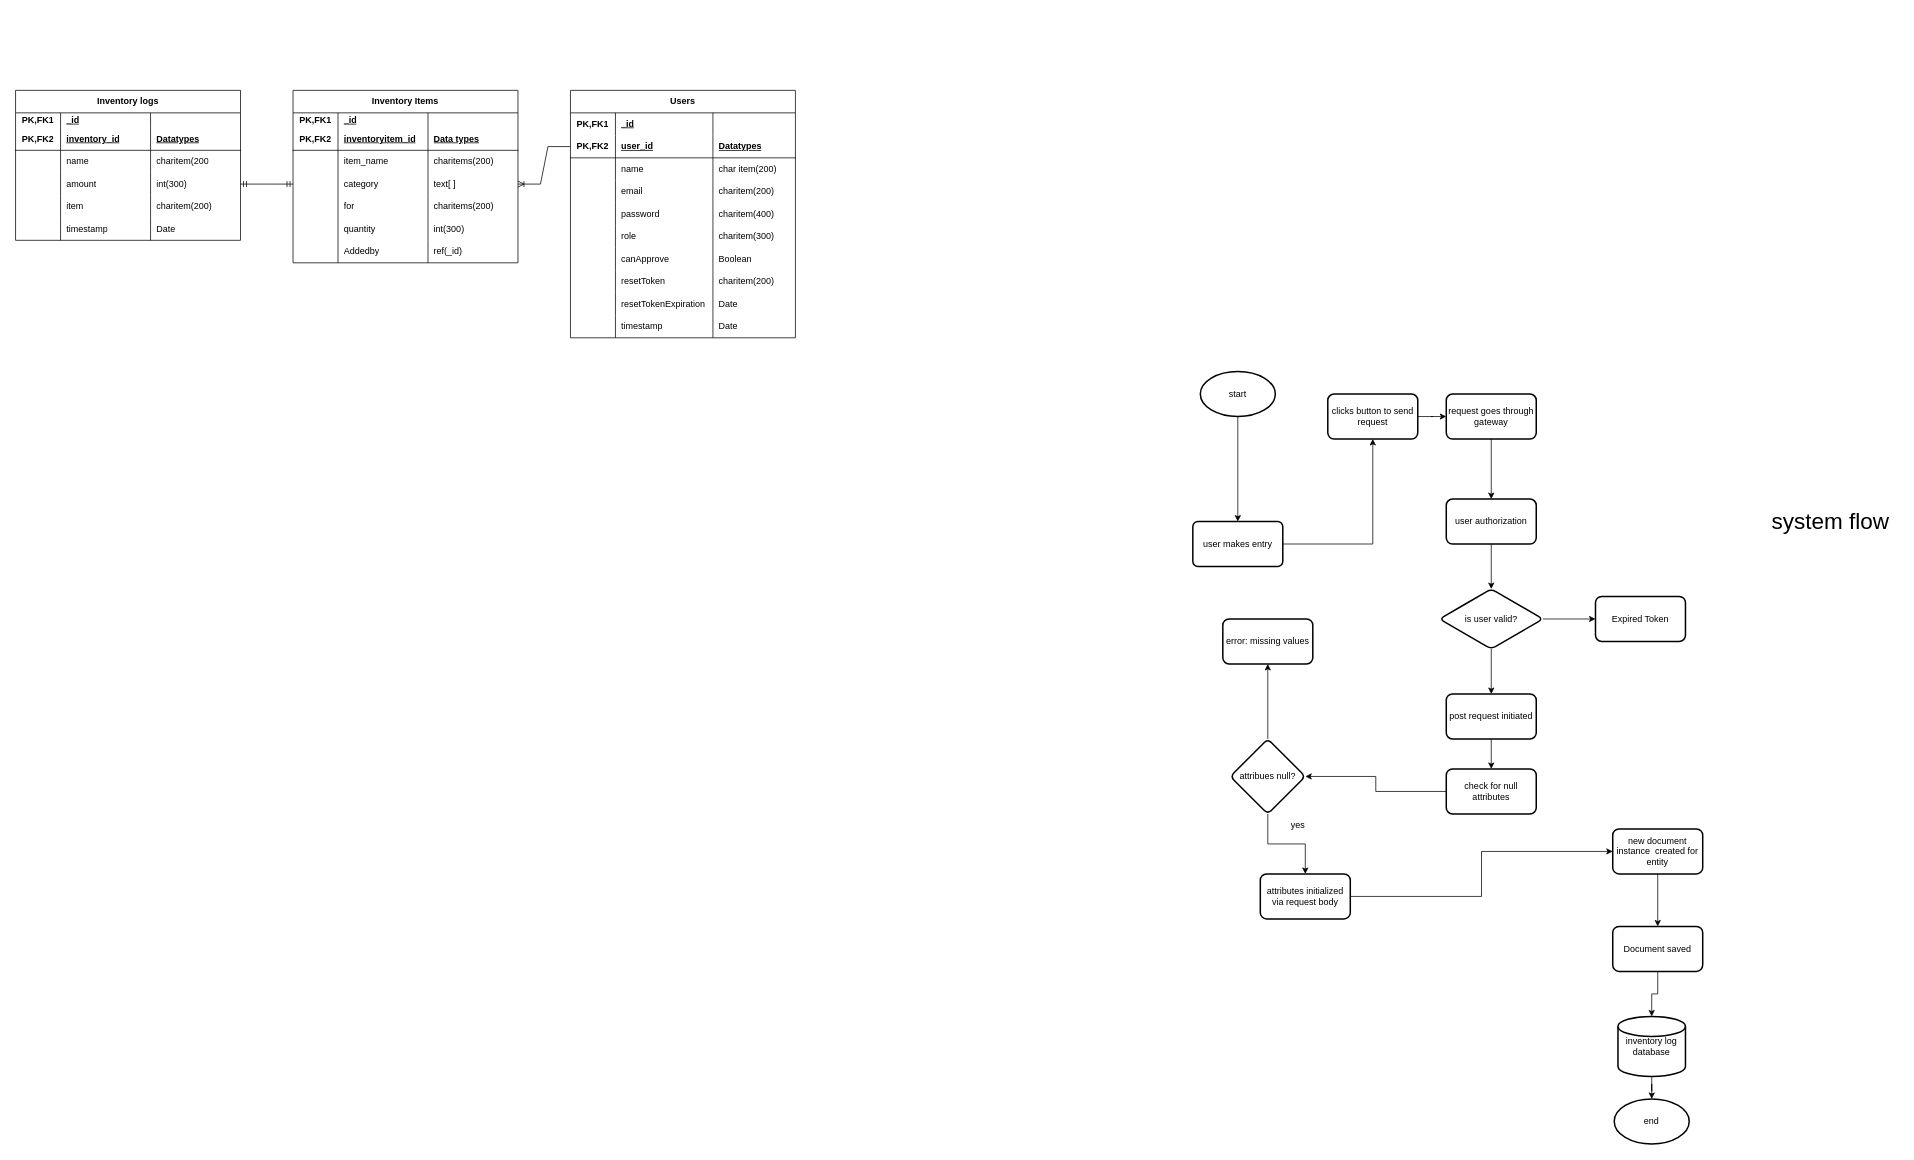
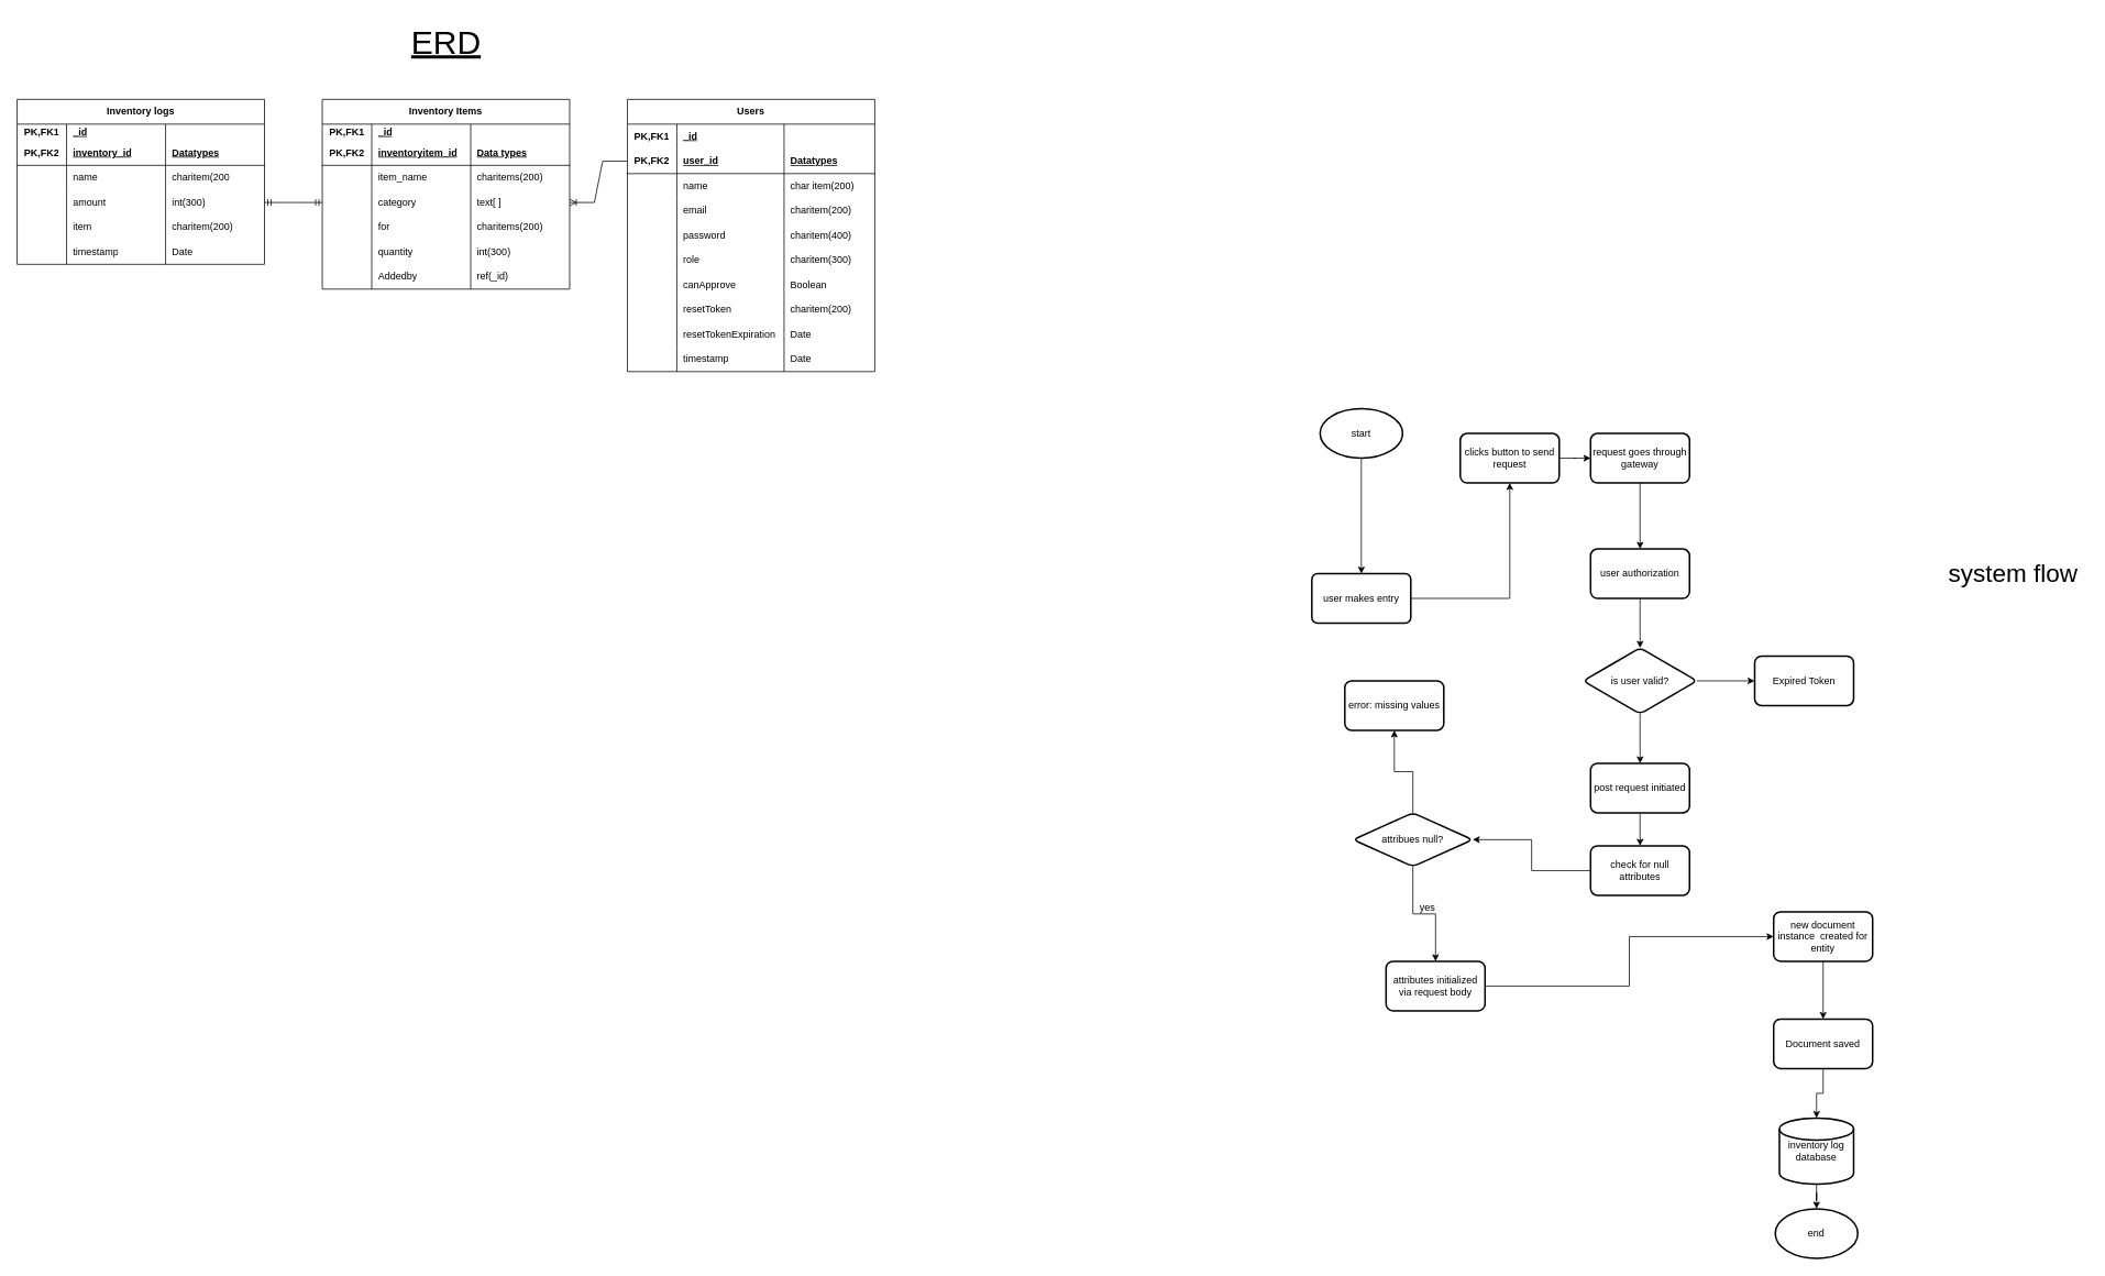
+ <mxCell id="31" value="ERD" style="text;html=1;align=center;verticalAlign=middle;resizable=0;points=[];autosize=1;strokeColor=none;fillColor=none;fontSize=40;fontStyle=4" vertex="1" parent="1"><mxGeometry x="485" y="20" width="110" height="60" as="geometry" /></mxCell>
- <mxCell id="127" value="attribues null?" style="rhombus;whiteSpace=wrap;html=1;rounded=1;arcSize=14;strokeWidth=2;" vertex="1" parent="1"><mxGeometry x="1640" y="985" width="100" height="100" as="geometry" /></mxCell>
+ <mxCell id="127" value="attribues null?" style="rhombus;whiteSpace=wrap;html=1;rounded=1;arcSize=14;strokeWidth=2;" vertex="1" parent="1"><mxGeometry x="1640" y="985" width="145" height="65" as="geometry" /></mxCell>
